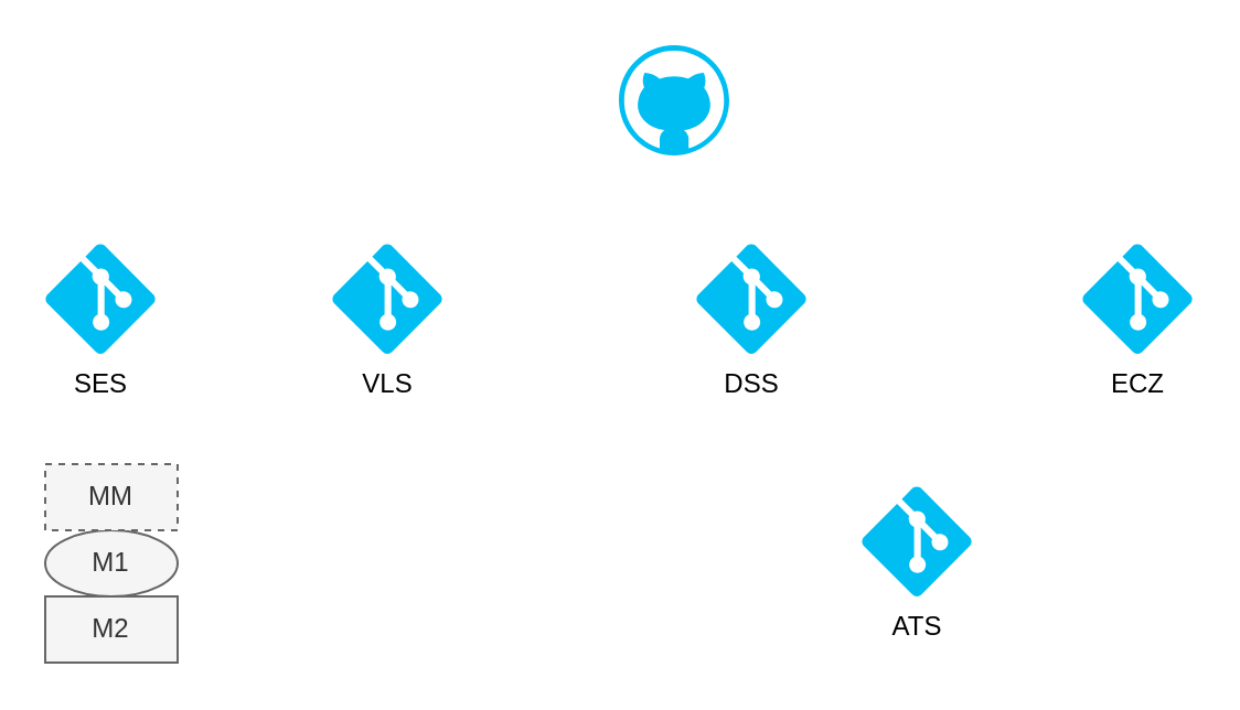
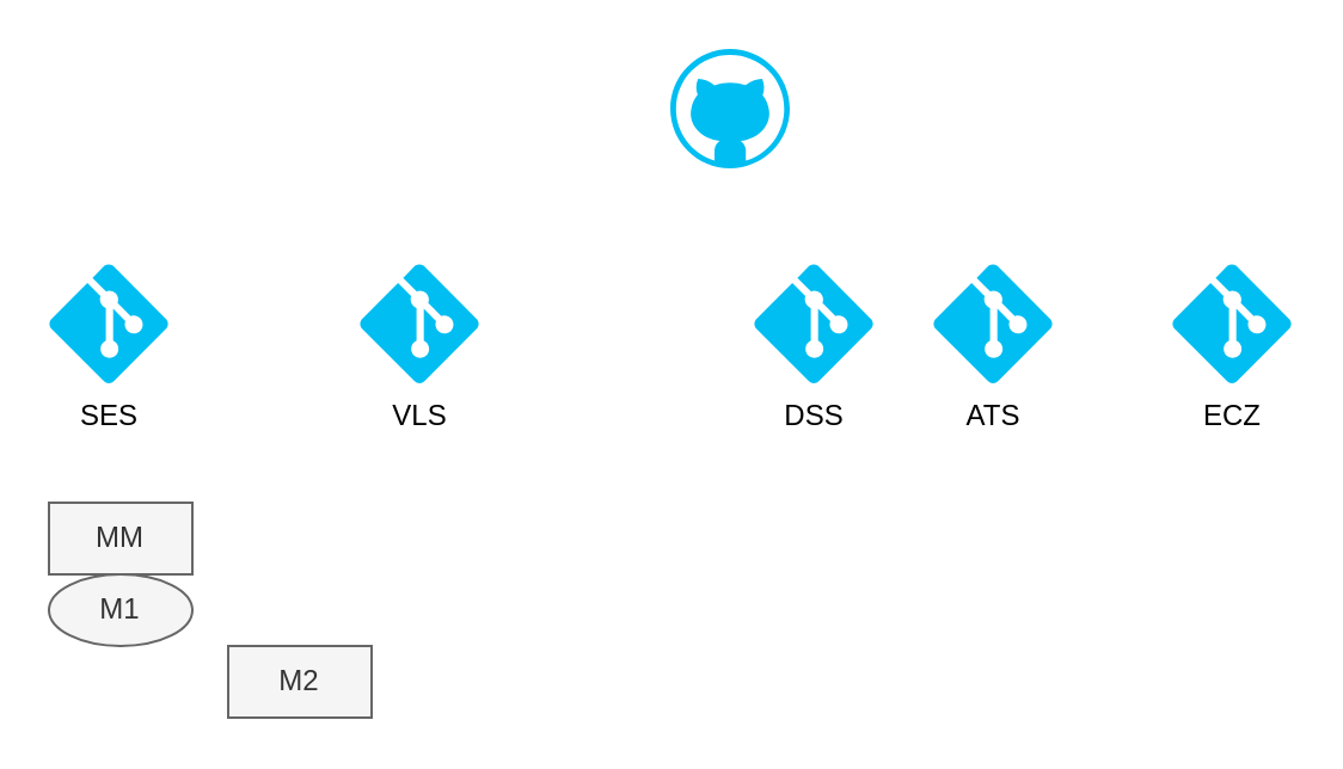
- <mxCell id="10" value="MM" style="rounded=0;whiteSpace=wrap;html=1;fillColor=#f5f5f5;strokeColor=#666666;fontColor=#333333;dashed=1;" vertex="1" parent="1"><mxGeometry x="20" y="210" width="60" height="30" as="geometry" /></mxCell>
+ <mxCell id="10" value="MM" style="rounded=0;whiteSpace=wrap;html=1;fillColor=#f5f5f5;strokeColor=#666666;fontColor=#333333;" vertex="1" parent="1"><mxGeometry x="20" y="210" width="60" height="30" as="geometry" /></mxCell>
- <mxCell id="7" value="ATS" style="verticalLabelPosition=bottom;html=1;verticalAlign=top;align=center;strokeColor=none;fillColor=#00BEF2;shape=mxgraph.azure.git_repository;" vertex="1" parent="1"><mxGeometry x="390" y="220" width="50" height="50" as="geometry" /></mxCell>
+ <mxCell id="7" value="ATS" style="verticalLabelPosition=bottom;html=1;verticalAlign=top;align=center;strokeColor=none;fillColor=#00BEF2;shape=mxgraph.azure.git_repository;" vertex="1" parent="1"><mxGeometry x="390" y="110" width="50" height="50" as="geometry" /></mxCell>
- <mxCell id="9" value="M2" style="rounded=0;whiteSpace=wrap;html=1;fillColor=#f5f5f5;strokeColor=#666666;fontColor=#333333;" vertex="1" parent="1"><mxGeometry x="20" y="270" width="60" height="30" as="geometry" /></mxCell>
+ <mxCell id="9" value="M2" style="rounded=0;whiteSpace=wrap;html=1;fillColor=#f5f5f5;strokeColor=#666666;fontColor=#333333;" vertex="1" parent="1"><mxGeometry x="95" y="270" width="60" height="30" as="geometry" /></mxCell>
